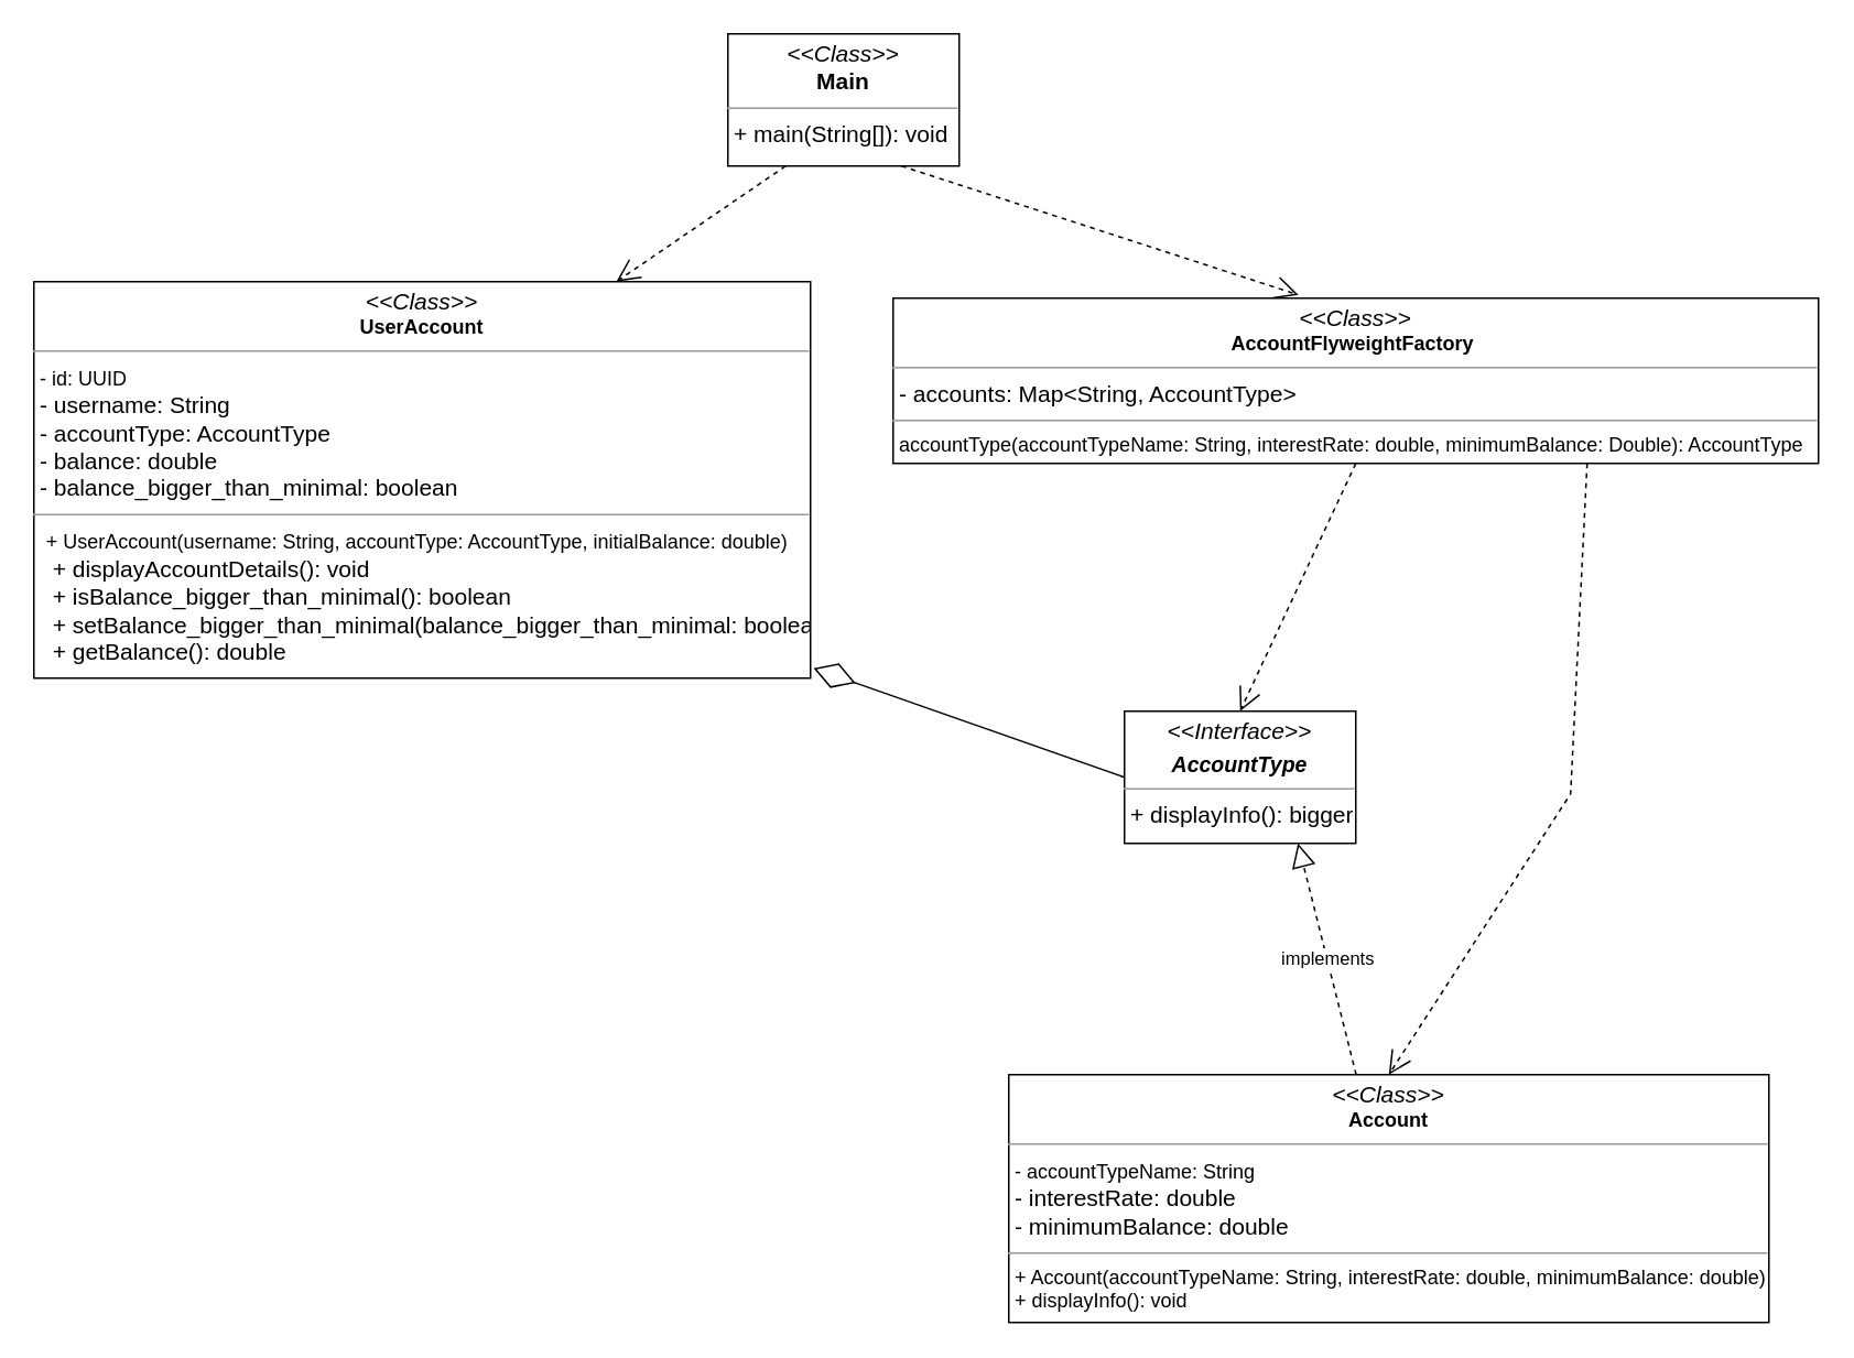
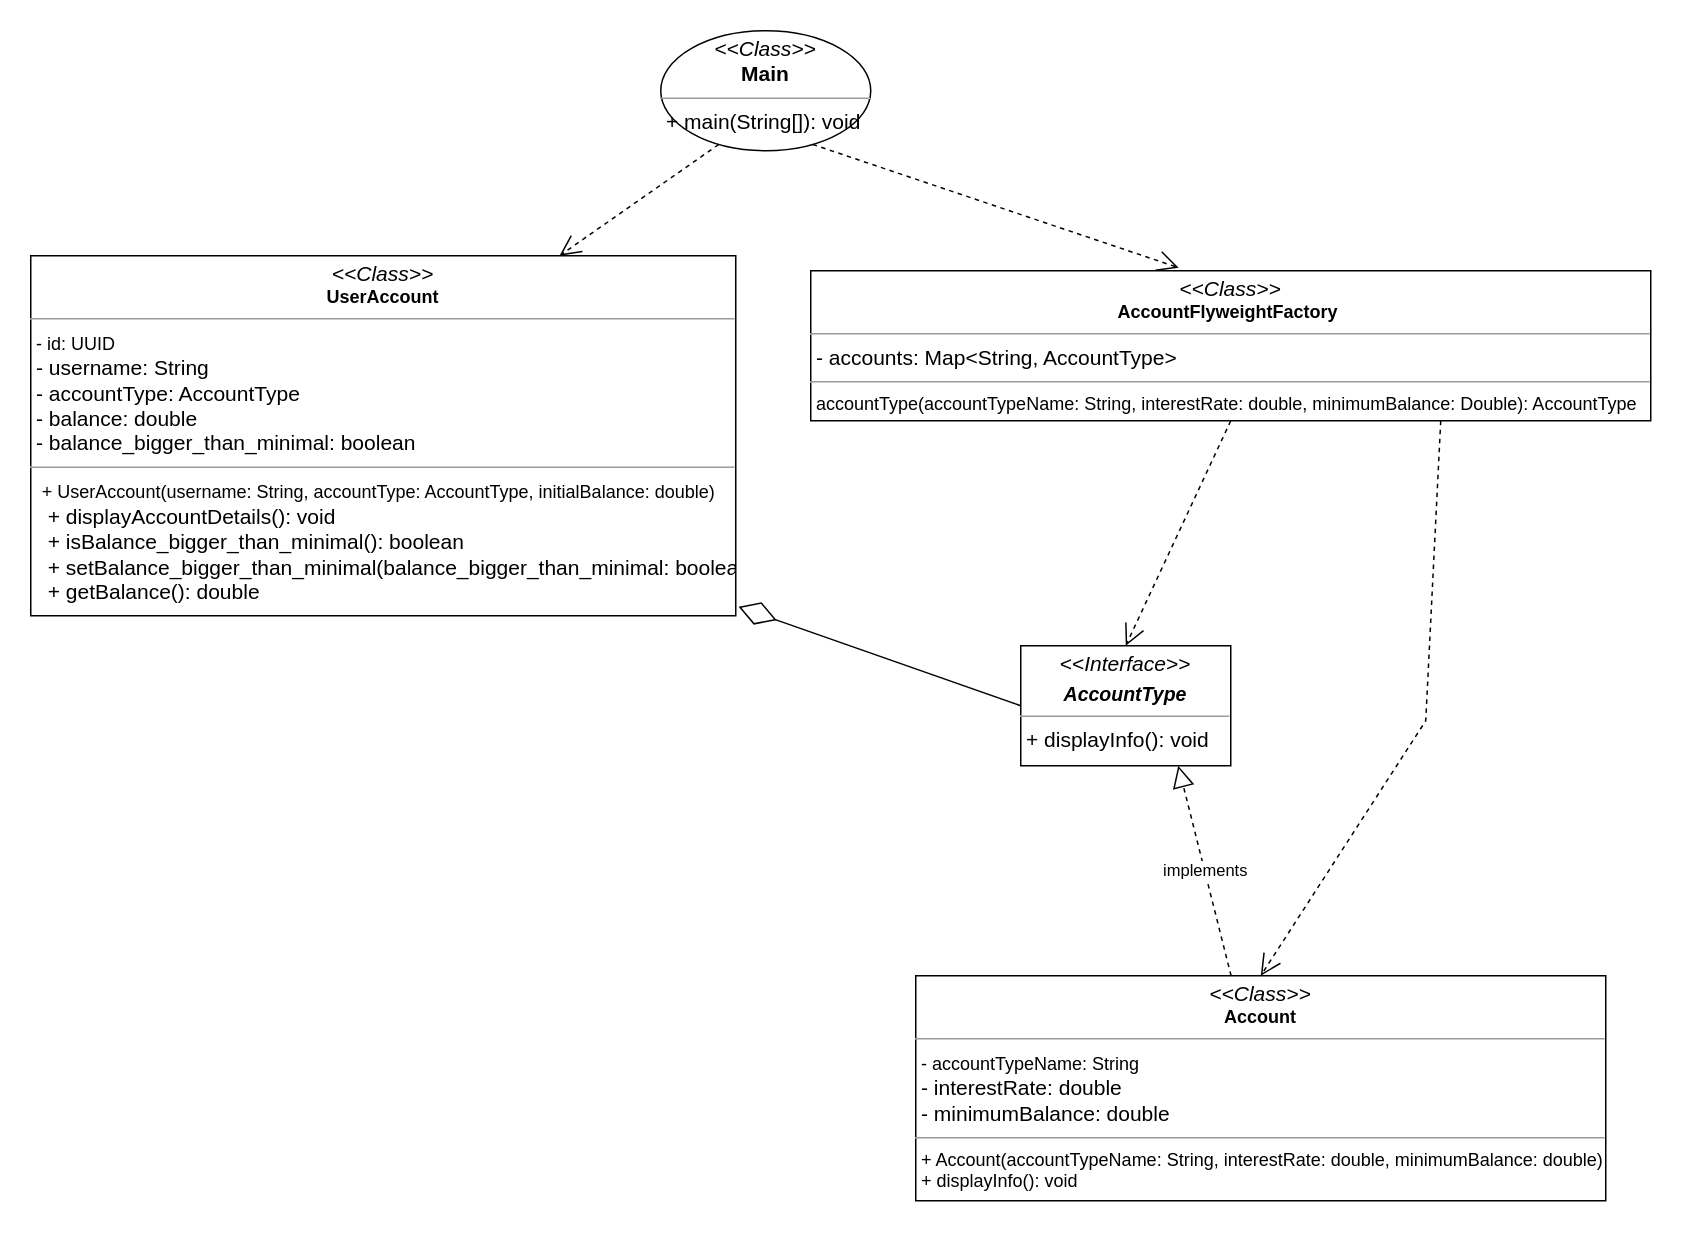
- <mxCell id="3" value="&lt;p style=&quot;margin: 4px 0px 0px; text-align: center; font-size: 14px;&quot;&gt;&lt;font style=&quot;font-size: 14px;&quot;&gt;&lt;i style=&quot;&quot;&gt;&amp;lt;&amp;lt;Class&amp;gt;&amp;gt;&lt;/i&gt;&lt;br&gt;&lt;b style=&quot;&quot;&gt;Main&lt;/b&gt;&lt;br&gt;&lt;/font&gt;&lt;/p&gt;&lt;hr style=&quot;font-size: 14px;&quot; size=&quot;1&quot;&gt;&lt;p style=&quot;margin: 0px 0px 0px 4px; font-size: 14px;&quot;&gt;&lt;font style=&quot;font-size: 14px;&quot;&gt;+ main(String[]): void&lt;/font&gt;&lt;br&gt;&lt;/p&gt;" style="verticalAlign=top;align=left;overflow=fill;fontSize=12;fontFamily=Helvetica;html=1;rounded=0;shadow=0;comic=0;labelBackgroundColor=none;strokeWidth=1" parent="1" vertex="1"><mxGeometry x="440" y="20" width="140" height="80" as="geometry" /></mxCell>
+ <mxCell id="3" value="&lt;p style=&quot;margin: 4px 0px 0px; text-align: center; font-size: 14px;&quot;&gt;&lt;font style=&quot;font-size: 14px;&quot;&gt;&lt;i style=&quot;&quot;&gt;&amp;lt;&amp;lt;Class&amp;gt;&amp;gt;&lt;/i&gt;&lt;br&gt;&lt;b style=&quot;&quot;&gt;Main&lt;/b&gt;&lt;br&gt;&lt;/font&gt;&lt;/p&gt;&lt;hr style=&quot;font-size: 14px;&quot; size=&quot;1&quot;&gt;&lt;p style=&quot;margin: 0px 0px 0px 4px; font-size: 14px;&quot;&gt;&lt;font style=&quot;font-size: 14px;&quot;&gt;+ main(String[]): void&lt;/font&gt;&lt;br&gt;&lt;/p&gt;" style="ellipse;verticalAlign=top;align=left;overflow=fill;fontSize=12;fontFamily=Helvetica;html=1;shadow=0;comic=0;labelBackgroundColor=none;strokeWidth=1;" parent="1" vertex="1"><mxGeometry x="440" y="20" width="140" height="80" as="geometry" /></mxCell>
- <mxCell id="4" value="&lt;p style=&quot;margin: 4px 0px 0px; text-align: center; font-size: 14px;&quot;&gt;&lt;font style=&quot;font-size: 14px;&quot;&gt;&lt;i style=&quot;&quot;&gt;&amp;lt;&amp;lt;Interface&amp;gt;&amp;gt;&lt;/i&gt;&lt;/font&gt;&lt;/p&gt;&lt;p style=&quot;margin: 4px 0px 0px; text-align: center;&quot;&gt;&lt;i&gt;&lt;font style=&quot;font-size: 13px;&quot;&gt;&lt;b&gt;AccountType&lt;/b&gt;&lt;/font&gt;&lt;/i&gt;&lt;br&gt;&lt;/p&gt;&lt;hr style=&quot;font-size: 14px;&quot; size=&quot;1&quot;&gt;&lt;p style=&quot;margin: 0px 0px 0px 4px; font-size: 14px;&quot;&gt;&lt;font style=&quot;font-size: 14px;&quot;&gt;+ displayInfo(): bigger&lt;/font&gt;&lt;br&gt;&lt;/p&gt;" style="verticalAlign=top;align=left;overflow=fill;fontSize=12;fontFamily=Helvetica;html=1;rounded=0;shadow=0;comic=0;labelBackgroundColor=none;strokeWidth=1" parent="1" vertex="1"><mxGeometry x="680" y="430" width="140" height="80" as="geometry" /></mxCell>
+ <mxCell id="4" value="&lt;p style=&quot;margin: 4px 0px 0px; text-align: center; font-size: 14px;&quot;&gt;&lt;font style=&quot;font-size: 14px;&quot;&gt;&lt;i style=&quot;&quot;&gt;&amp;lt;&amp;lt;Interface&amp;gt;&amp;gt;&lt;/i&gt;&lt;/font&gt;&lt;/p&gt;&lt;p style=&quot;margin: 4px 0px 0px; text-align: center;&quot;&gt;&lt;i&gt;&lt;font style=&quot;font-size: 13px;&quot;&gt;&lt;b&gt;AccountType&lt;/b&gt;&lt;/font&gt;&lt;/i&gt;&lt;br&gt;&lt;/p&gt;&lt;hr style=&quot;font-size: 14px;&quot; size=&quot;1&quot;&gt;&lt;p style=&quot;margin: 0px 0px 0px 4px; font-size: 14px;&quot;&gt;&lt;font style=&quot;font-size: 14px;&quot;&gt;+ displayInfo(): void&lt;/font&gt;&lt;br&gt;&lt;/p&gt;" style="verticalAlign=top;align=left;overflow=fill;fontSize=12;fontFamily=Helvetica;html=1;rounded=0;shadow=0;comic=0;labelBackgroundColor=none;strokeWidth=1" parent="1" vertex="1"><mxGeometry x="680" y="430" width="140" height="80" as="geometry" /></mxCell>
